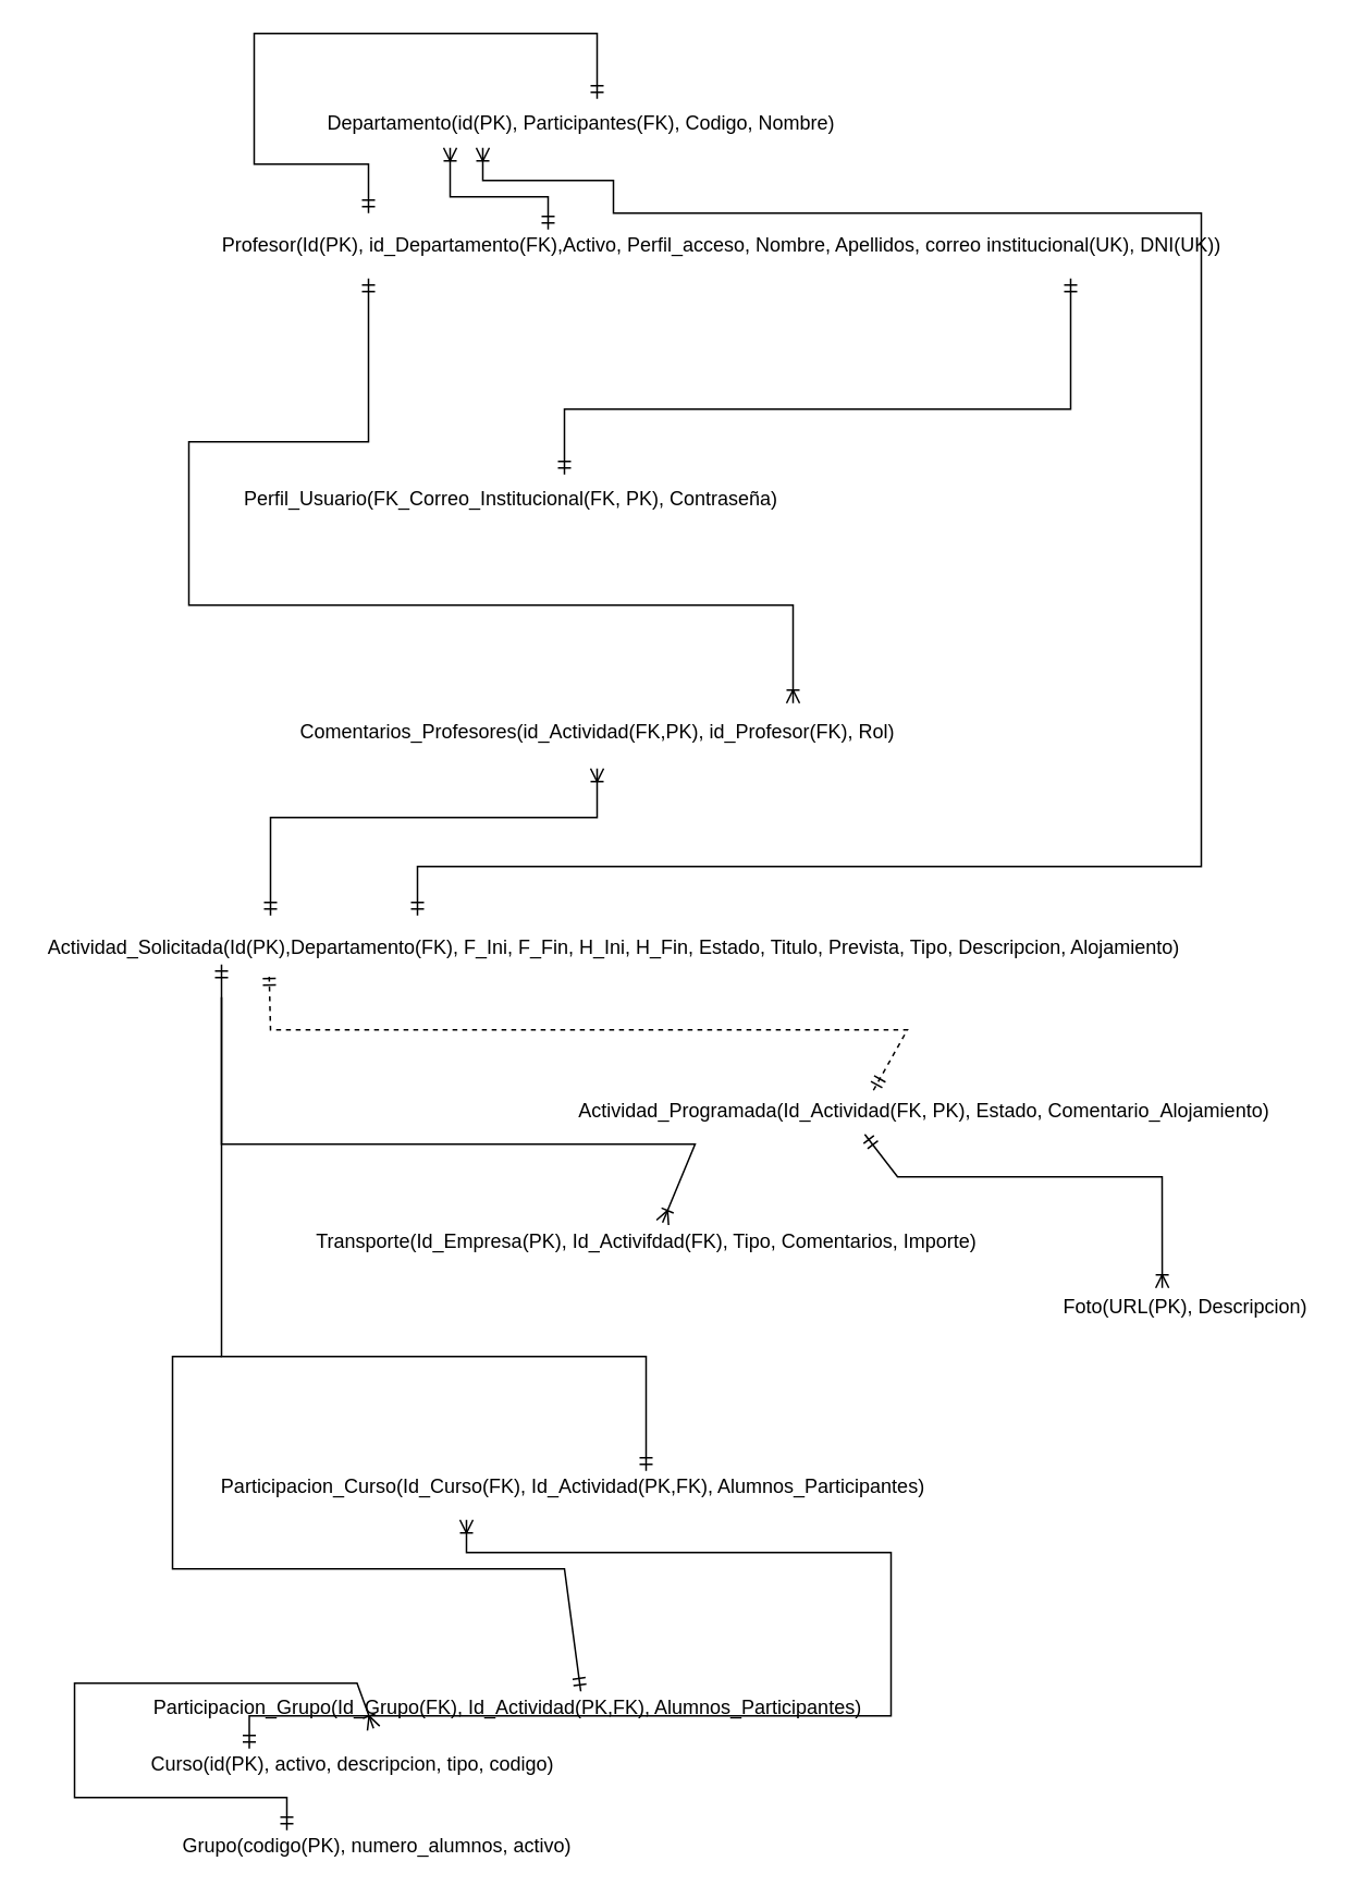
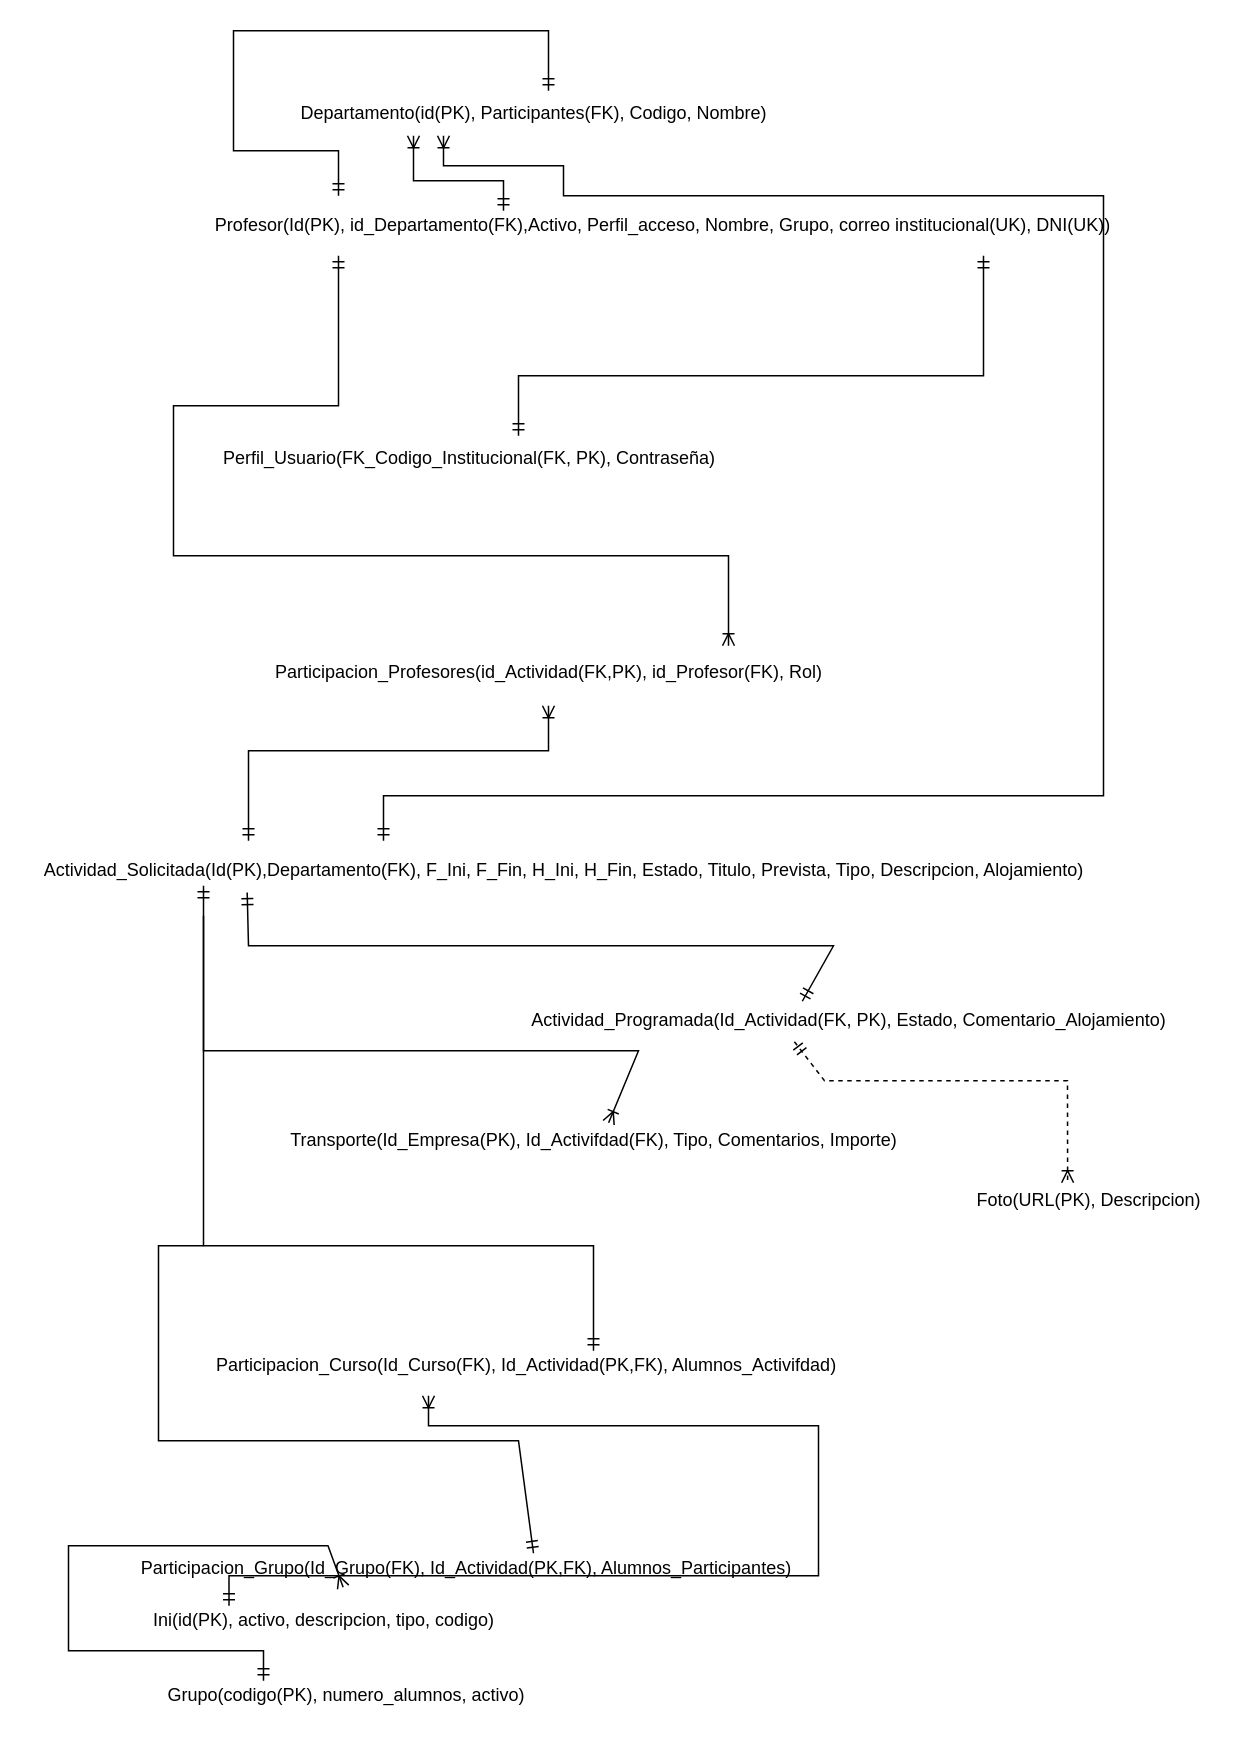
- <mxCell id="2" value="Profesor(Id(PK), id_Departamento(FK),Activo, Perfil_acceso, Nombre, Apellidos, correo institucional(UK), DNI(UK))" style="text;html=1;align=center;verticalAlign=middle;resizable=0;points=[];autosize=1;strokeColor=none;fillColor=none;" vertex="1" parent="1"><mxGeometry x="125.75" y="140" width="630" height="20" as="geometry" /></mxCell>
+ <mxCell id="2" value="Profesor(Id(PK), id_Departamento(FK),Activo, Perfil_acceso, Nombre, Grupo, correo institucional(UK), DNI(UK))" style="text;html=1;align=center;verticalAlign=middle;resizable=0;points=[];autosize=1;strokeColor=none;fillColor=none;" vertex="1" parent="1"><mxGeometry x="125.75" y="140" width="630" height="20" as="geometry" /></mxCell>
- <mxCell id="3" value="Perfil_Usuario(FK_Correo_Institucional(FK, PK), Contraseña)" style="text;html=1;align=center;verticalAlign=middle;resizable=0;points=[];autosize=1;strokeColor=none;fillColor=none;" vertex="1" parent="1"><mxGeometry x="142" y="295" width="340" height="20" as="geometry" /></mxCell>
+ <mxCell id="3" value="Perfil_Usuario(FK_Codigo_Institucional(FK, PK), Contraseña)" style="text;html=1;align=center;verticalAlign=middle;resizable=0;points=[];autosize=1;strokeColor=none;fillColor=none;" vertex="1" parent="1"><mxGeometry x="142" y="295" width="340" height="20" as="geometry" /></mxCell>
- <mxCell id="8" value="Comentarios_Profesores(id_Actividad(FK,PK), id_Profesor(FK), Rol)" style="text;html=1;align=center;verticalAlign=middle;resizable=0;points=[];autosize=1;strokeColor=none;fillColor=none;" vertex="1" parent="1"><mxGeometry x="175" y="437.5" width="380" height="20" as="geometry" /></mxCell>
+ <mxCell id="8" value="Participacion_Profesores(id_Actividad(FK,PK), id_Profesor(FK), Rol)" style="text;html=1;align=center;verticalAlign=middle;resizable=0;points=[];autosize=1;strokeColor=none;fillColor=none;" vertex="1" parent="1"><mxGeometry x="175" y="437.5" width="380" height="20" as="geometry" /></mxCell>
- <mxCell id="18" value="" style="fontSize=12;html=1;endArrow=ERmandOne;startArrow=ERmandOne;rounded=0;entryX=0.203;entryY=1.228;entryDx=0;entryDy=0;entryPerimeter=0;exitX=0.43;exitY=-0.15;exitDx=0;exitDy=0;exitPerimeter=0;dashed=1;" edge="1" parent="1" source="17" target="7"><mxGeometry width="100" height="100" relative="1" as="geometry"><mxPoint x="305" y="680" as="sourcePoint" /><mxPoint x="185" y="600" as="targetPoint" /><Array as="points"><mxPoint x="555" y="630" /><mxPoint x="165" y="630" /></Array></mxGeometry></mxCell>
+ <mxCell id="18" value="" style="fontSize=12;html=1;endArrow=ERmandOne;startArrow=ERmandOne;rounded=0;entryX=0.203;entryY=1.228;entryDx=0;entryDy=0;entryPerimeter=0;exitX=0.43;exitY=-0.15;exitDx=0;exitDy=0;exitPerimeter=0;" edge="1" parent="1" source="17" target="7"><mxGeometry width="100" height="100" relative="1" as="geometry"><mxPoint x="305" y="680" as="sourcePoint" /><mxPoint x="185" y="600" as="targetPoint" /><Array as="points"><mxPoint x="555" y="630" /><mxPoint x="165" y="630" /></Array></mxGeometry></mxCell>
- <mxCell id="16" value="" style="fontSize=12;html=1;endArrow=ERoneToMany;startArrow=ERmandOne;rounded=0;exitX=0.418;exitY=1.2;exitDx=0;exitDy=0;exitPerimeter=0;entryX=0.413;entryY=-0.1;entryDx=0;entryDy=0;entryPerimeter=0;" edge="1" parent="1" source="17" target="15"><mxGeometry width="100" height="100" relative="1" as="geometry"><mxPoint x="-73.68" y="806" as="sourcePoint" /><mxPoint x="701" y="785" as="targetPoint" /><Array as="points"><mxPoint x="549" y="720" /><mxPoint x="711" y="720" /></Array></mxGeometry></mxCell>
+ <mxCell id="16" value="" style="fontSize=12;html=1;endArrow=ERoneToMany;startArrow=ERmandOne;rounded=0;exitX=0.418;exitY=1.2;exitDx=0;exitDy=0;exitPerimeter=0;entryX=0.413;entryY=-0.1;entryDx=0;entryDy=0;entryPerimeter=0;dashed=1;" edge="1" parent="1" source="17" target="15"><mxGeometry width="100" height="100" relative="1" as="geometry"><mxPoint x="-73.68" y="806" as="sourcePoint" /><mxPoint x="701" y="785" as="targetPoint" /><Array as="points"><mxPoint x="549" y="720" /><mxPoint x="711" y="720" /></Array></mxGeometry></mxCell>
- <mxCell id="19" value="Participacion_Curso(Id_Curso(FK), Id_Actividad(PK,FK), Alumnos_Participantes)" style="text;html=1;align=center;verticalAlign=middle;resizable=0;points=[];autosize=1;strokeColor=none;fillColor=none;" vertex="1" parent="1"><mxGeometry x="125" y="900" width="450" height="20" as="geometry" /></mxCell>
+ <mxCell id="19" value="Participacion_Curso(Id_Curso(FK), Id_Actividad(PK,FK), Alumnos_Activifdad)" style="text;html=1;align=center;verticalAlign=middle;resizable=0;points=[];autosize=1;strokeColor=none;fillColor=none;" vertex="1" parent="1"><mxGeometry x="125" y="900" width="450" height="20" as="geometry" /></mxCell>
- <mxCell id="21" value="Curso(id(PK), activo, descripcion, tipo, codigo)" style="text;html=1;align=center;verticalAlign=middle;resizable=0;points=[];autosize=1;strokeColor=none;fillColor=none;" vertex="1" parent="1"><mxGeometry x="85" y="1070" width="260" height="20" as="geometry" /></mxCell>
+ <mxCell id="21" value="Ini(id(PK), activo, descripcion, tipo, codigo)" style="text;html=1;align=center;verticalAlign=middle;resizable=0;points=[];autosize=1;strokeColor=none;fillColor=none;" vertex="1" parent="1"><mxGeometry x="85" y="1070" width="260" height="20" as="geometry" /></mxCell>
